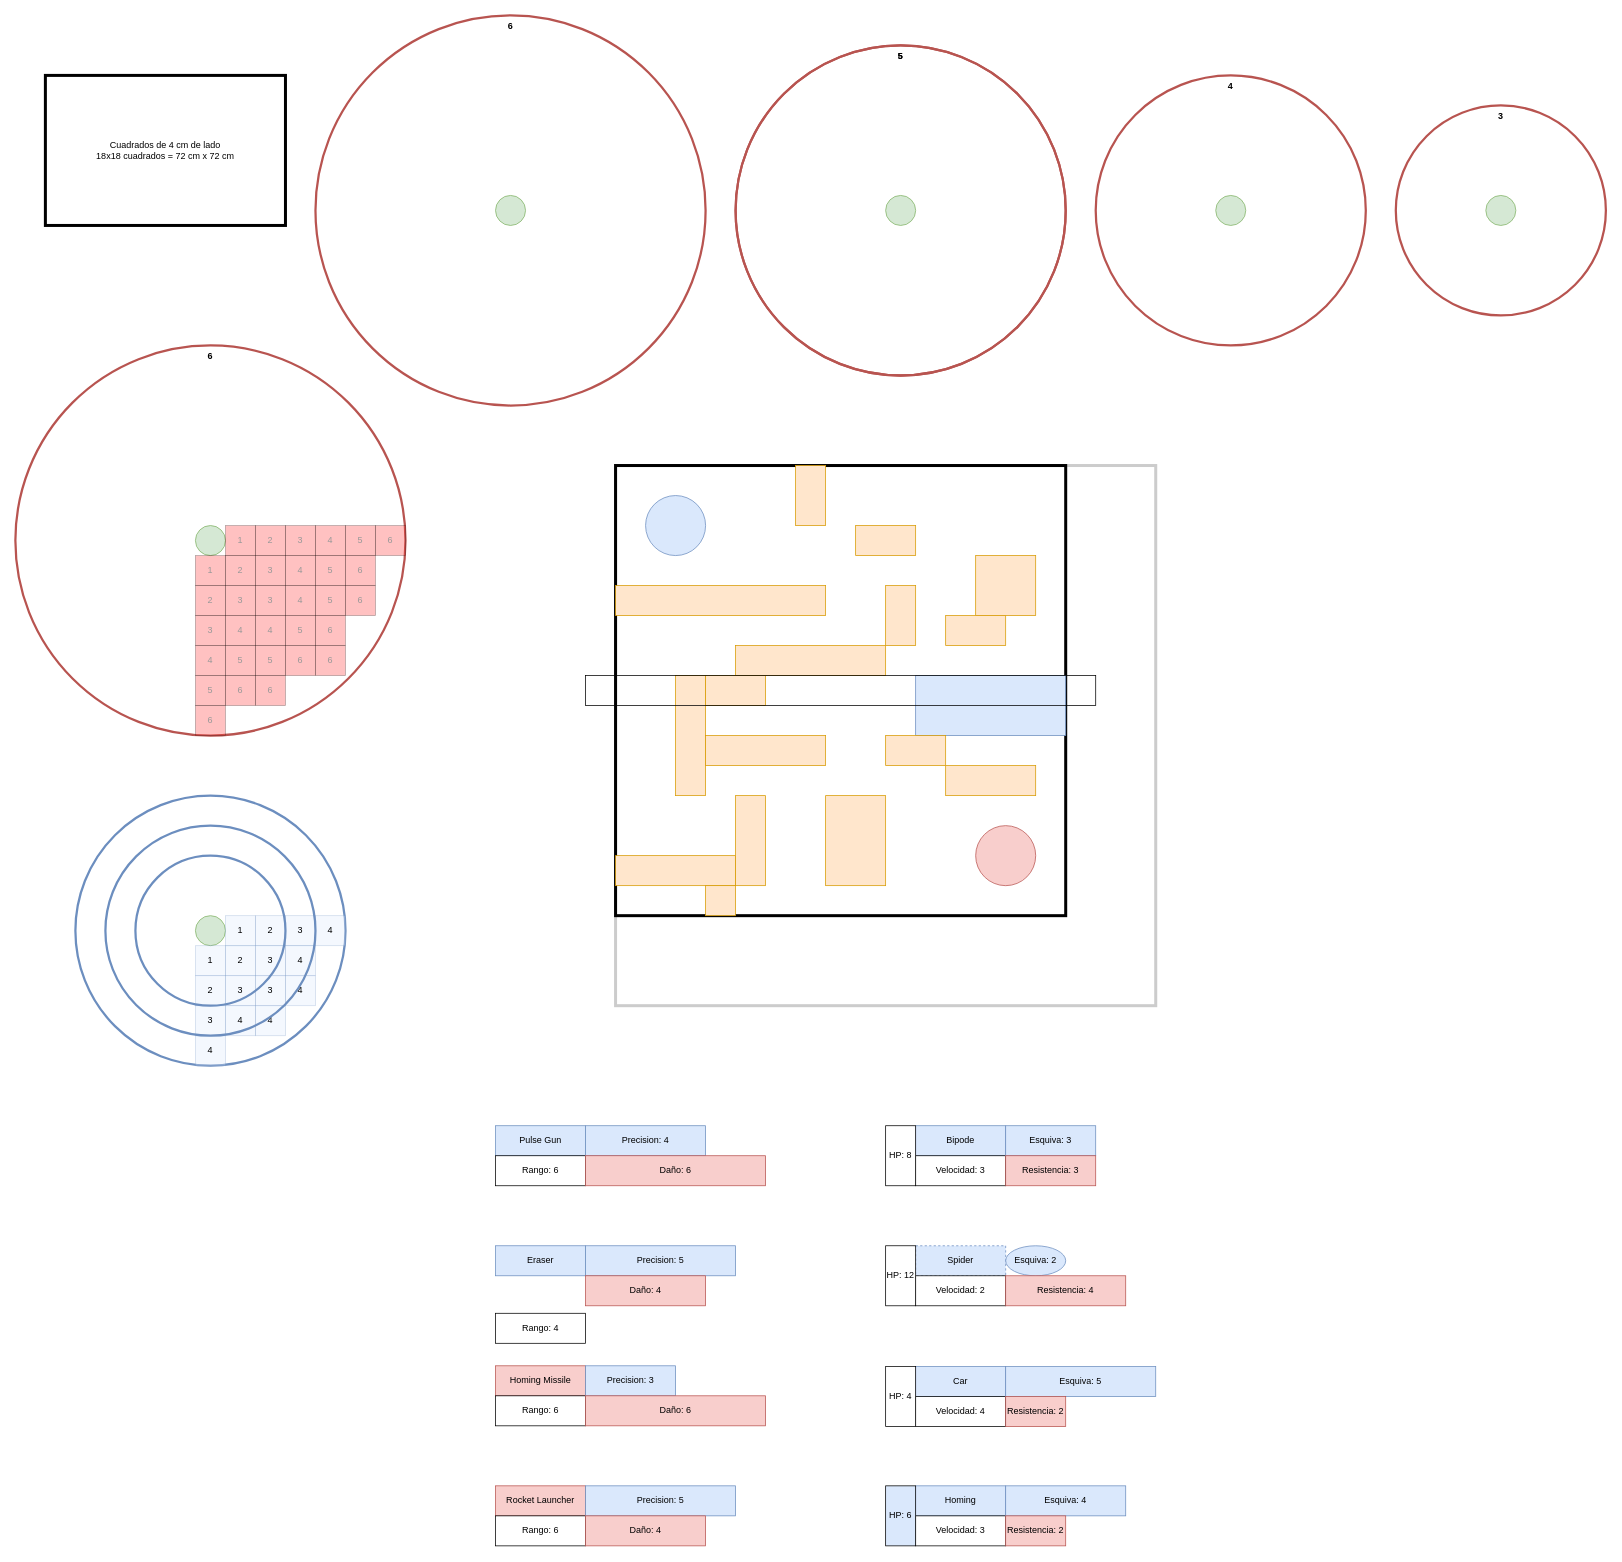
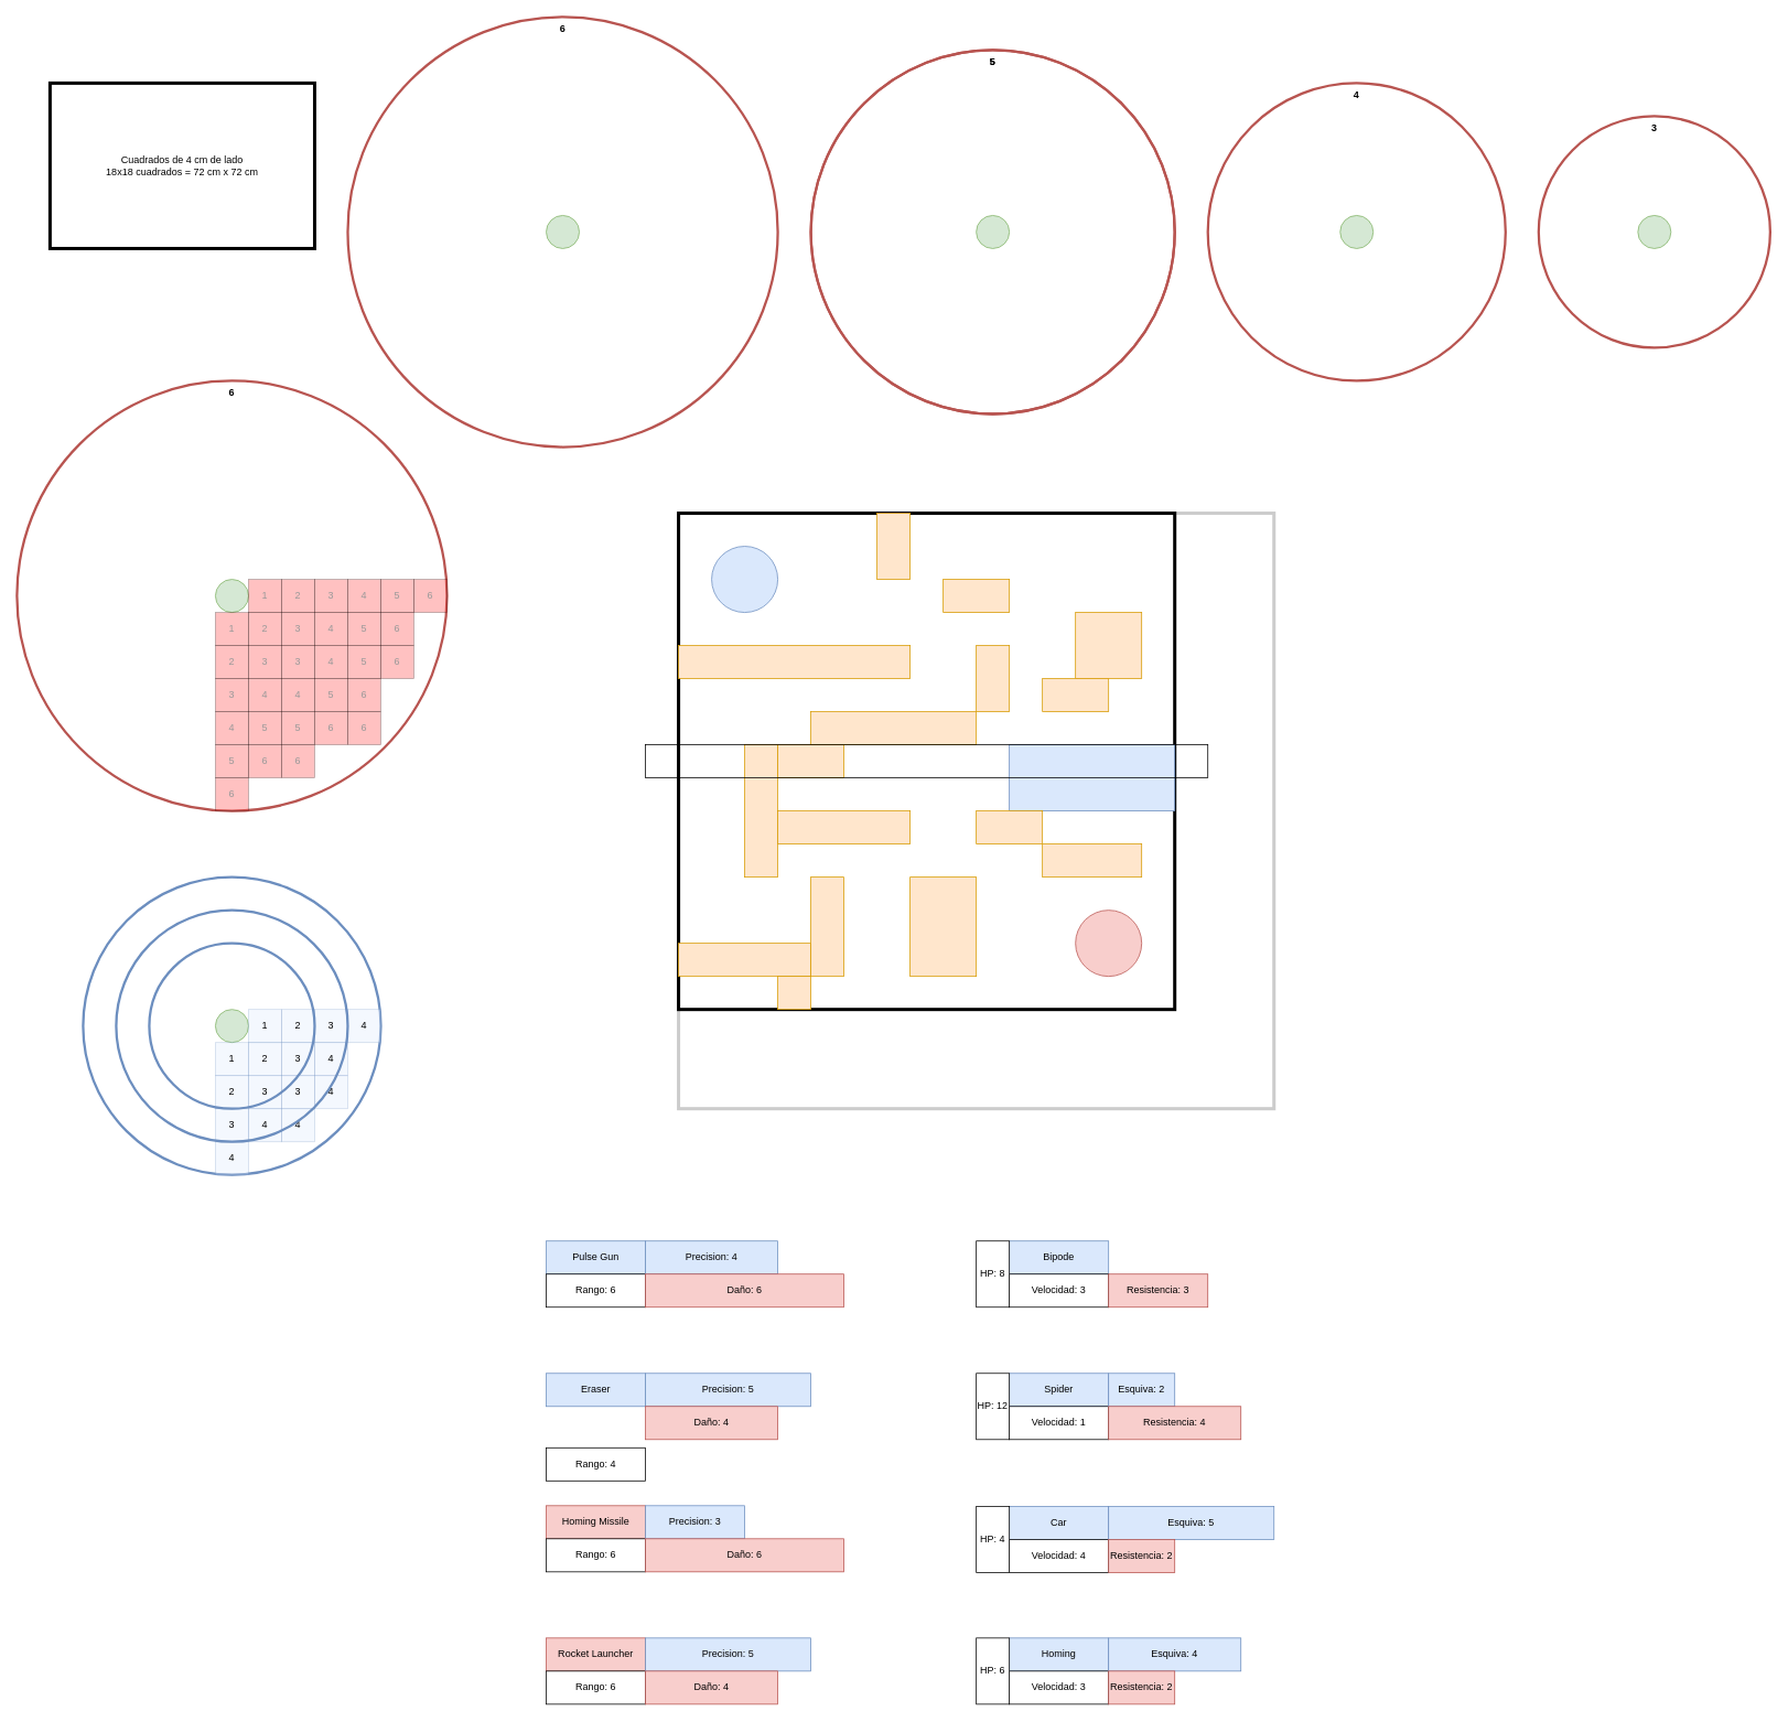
- <mxCell id="70" value="Esquiva: 3" style="whiteSpace=wrap;html=1;fillColor=#dae8fc;strokeColor=#6c8ebf;" parent="1" vertex="1"><mxGeometry x="1340" y="1500" width="120" height="40" as="geometry" /></mxCell>
- <mxCell id="100" value="Spider" style="whiteSpace=wrap;html=1;fillColor=#dae8fc;strokeColor=#6c8ebf;dashed=1;" parent="1" vertex="1"><mxGeometry x="1220" y="1660" width="120" height="40" as="geometry" /></mxCell>
+ <mxCell id="100" value="Spider" style="whiteSpace=wrap;html=1;fillColor=#dae8fc;strokeColor=#6c8ebf;" parent="1" vertex="1"><mxGeometry x="1220" y="1660" width="120" height="40" as="geometry" /></mxCell>
- <mxCell id="102" value="Esquiva: 2" style="ellipse;whiteSpace=wrap;html=1;fillColor=#dae8fc;strokeColor=#6c8ebf;" parent="1" vertex="1"><mxGeometry x="1340" y="1660" width="80" height="40" as="geometry" /></mxCell>
+ <mxCell id="102" value="Esquiva: 2" style="whiteSpace=wrap;html=1;fillColor=#dae8fc;strokeColor=#6c8ebf;" parent="1" vertex="1"><mxGeometry x="1340" y="1660" width="80" height="40" as="geometry" /></mxCell>
- <mxCell id="101" value="Velocidad: 2" style="whiteSpace=wrap;html=1;" parent="1" vertex="1"><mxGeometry x="1220" y="1700" width="120" height="40" as="geometry" /></mxCell>
+ <mxCell id="101" value="Velocidad: 1" style="whiteSpace=wrap;html=1;" parent="1" vertex="1"><mxGeometry x="1220" y="1700" width="120" height="40" as="geometry" /></mxCell>
- <mxCell id="123" value="HP: 6" style="whiteSpace=wrap;html=1;fillColor=#dae8fc;" parent="1" vertex="1"><mxGeometry x="1180" y="1980" width="40" height="80" as="geometry" /></mxCell>
+ <mxCell id="123" value="HP: 6" style="whiteSpace=wrap;html=1;" parent="1" vertex="1"><mxGeometry x="1180" y="1980" width="40" height="80" as="geometry" /></mxCell>
